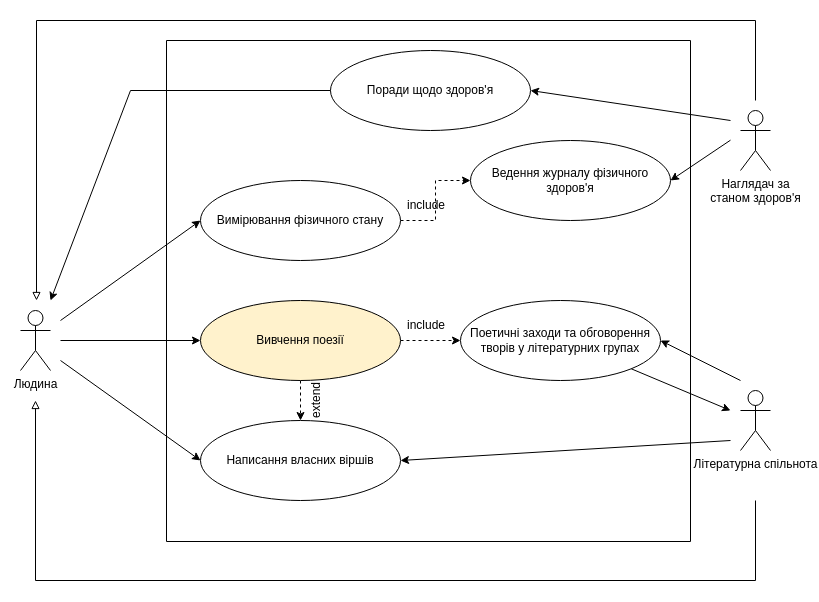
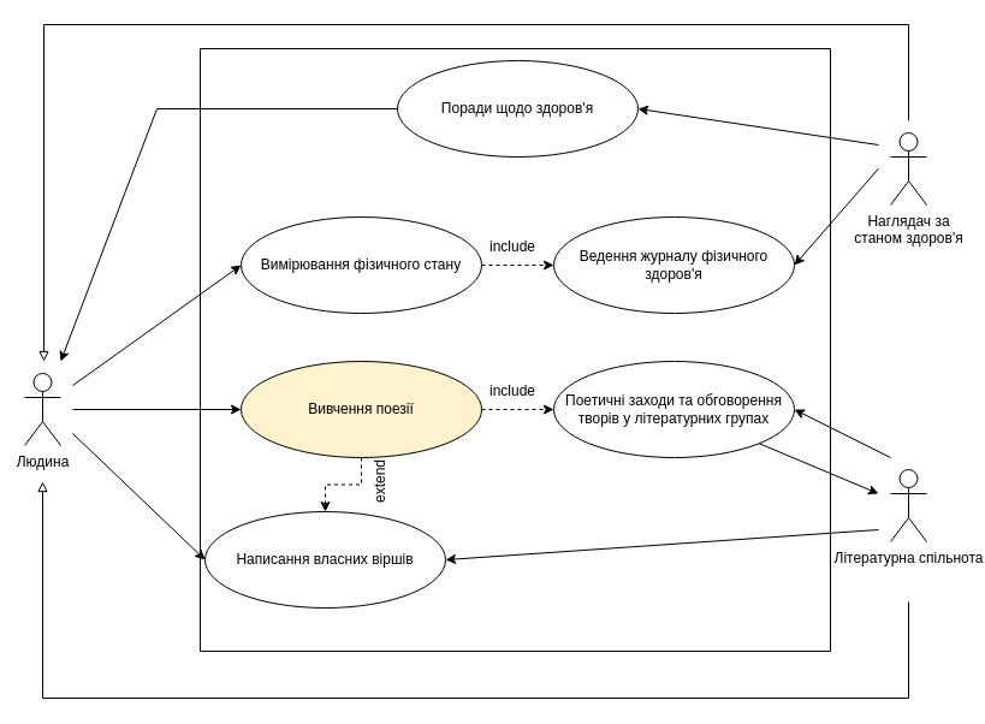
- <mxCell id="5" value="Ведення журналу фізичного здоров'я" style="ellipse;whiteSpace=wrap;html=1;" parent="1" vertex="1"><mxGeometry x="470" y="140" width="200" height="80" as="geometry" /></mxCell>
+ <mxCell id="5" value="Ведення журналу фізичного здоров'я" style="ellipse;whiteSpace=wrap;html=1;" parent="1" vertex="1"><mxGeometry x="460" y="180" width="200" height="80" as="geometry" /></mxCell>
- <mxCell id="10" value="Написання власних віршів" style="ellipse;whiteSpace=wrap;html=1;" parent="1" vertex="1"><mxGeometry x="200" y="420" width="200" height="80" as="geometry" /></mxCell>
+ <mxCell id="10" value="Написання власних віршів" style="ellipse;whiteSpace=wrap;html=1;" parent="1" vertex="1"><mxGeometry x="170" y="425" width="200" height="80" as="geometry" /></mxCell>
